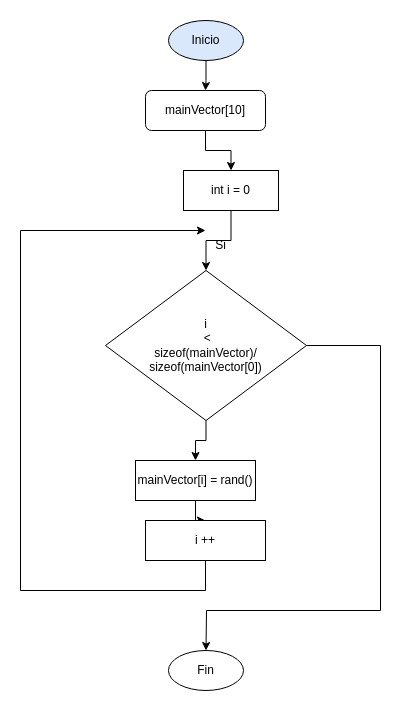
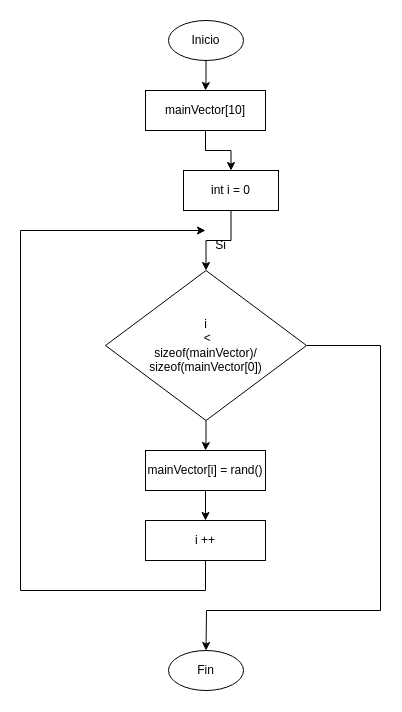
- <mxCell id="3" value="Inicio" style="ellipse;whiteSpace=wrap;html=1;fillColor=#dae8fc;" parent="1" vertex="1"><mxGeometry x="168" y="20" width="75" height="40" as="geometry" /></mxCell>
+ <mxCell id="3" value="Inicio" style="ellipse;whiteSpace=wrap;html=1;" parent="1" vertex="1"><mxGeometry x="168" y="20" width="75" height="40" as="geometry" /></mxCell>
- <mxCell id="9" value="mainVector[10]" style="whiteSpace=wrap;html=1;rounded=1;" vertex="1" parent="1"><mxGeometry x="145" y="90" width="120" height="40" as="geometry" /></mxCell>
+ <mxCell id="9" value="mainVector[10]" style="rounded=0;whiteSpace=wrap;html=1;" vertex="1" parent="1"><mxGeometry x="145" y="90" width="120" height="40" as="geometry" /></mxCell>
- <mxCell id="11" value="mainVector[i] = rand()" style="whiteSpace=wrap;html=1;rounded=0;" vertex="1" parent="1"><mxGeometry x="135" y="460" width="120" height="40" as="geometry" /></mxCell>
+ <mxCell id="11" value="mainVector[i] = rand()" style="whiteSpace=wrap;html=1;rounded=0;" vertex="1" parent="1"><mxGeometry x="145" y="450" width="120" height="40" as="geometry" /></mxCell>
